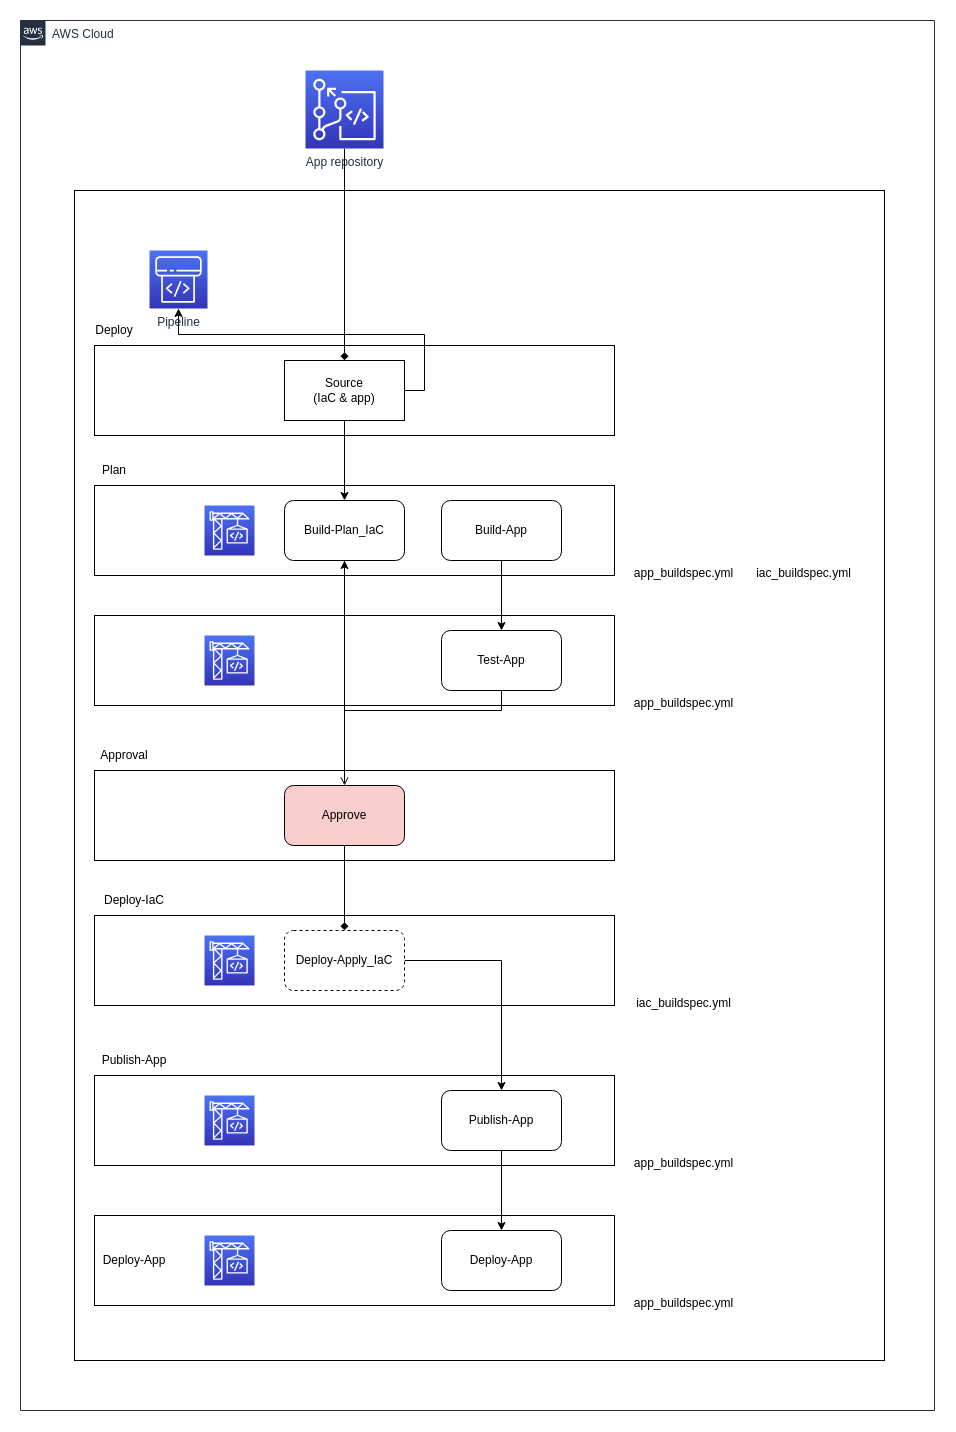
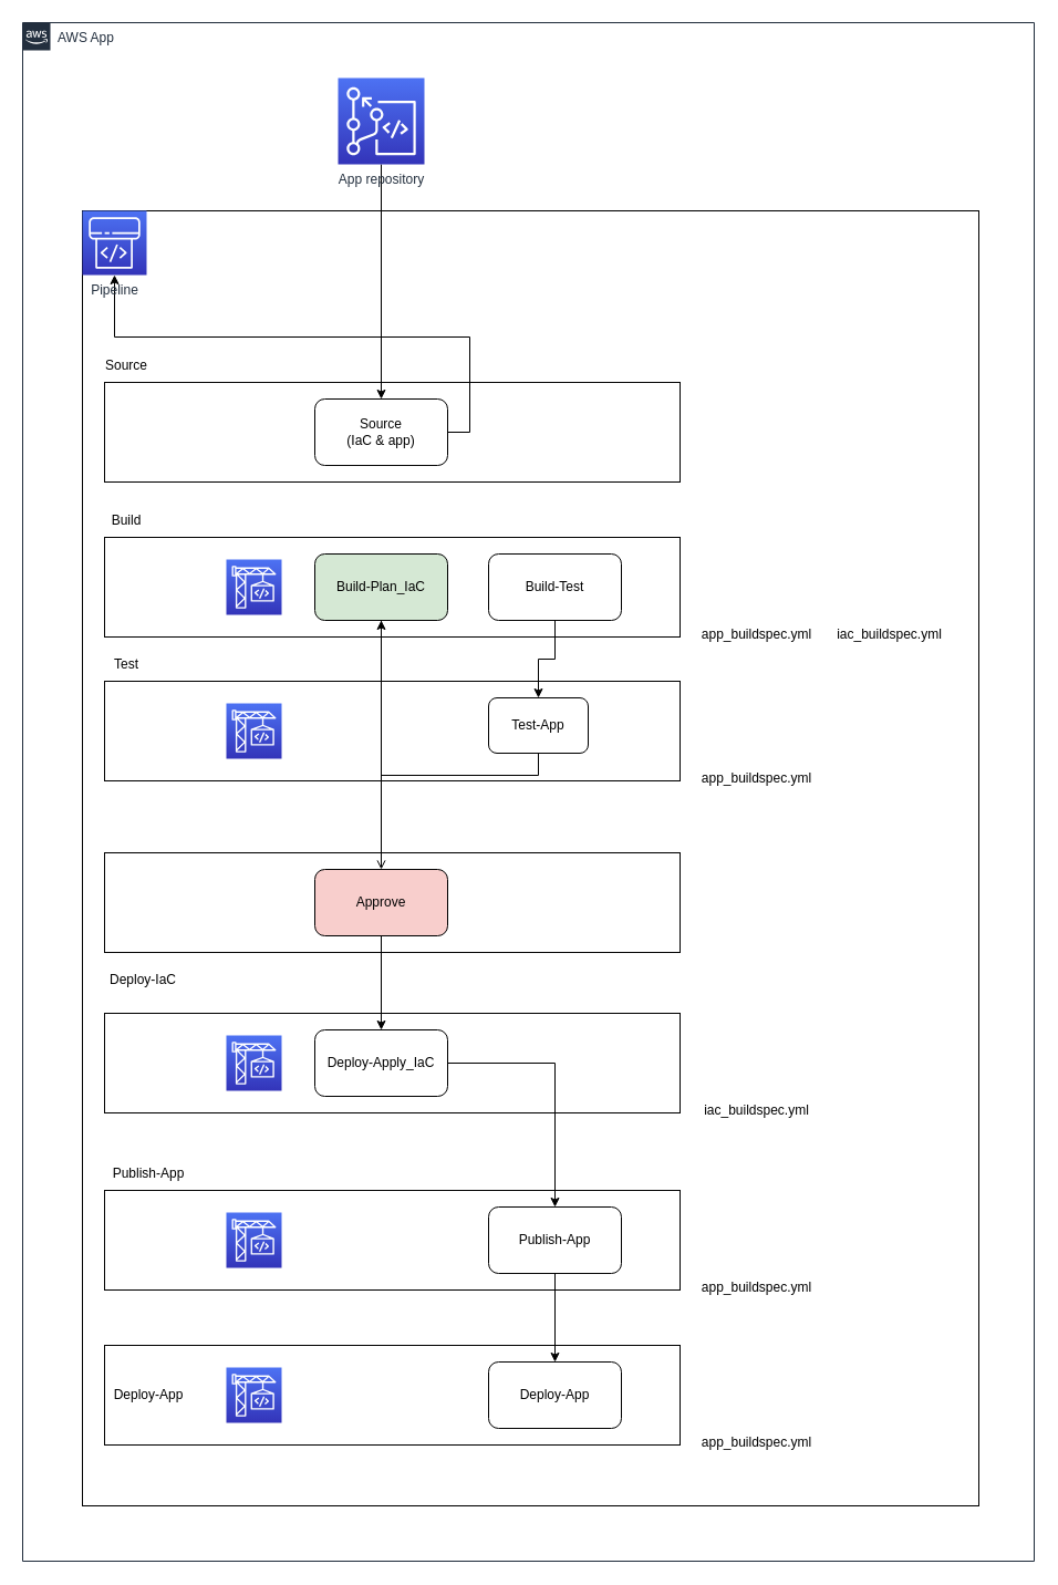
- <mxCell id="3" value="AWS Cloud" style="points=[[0,0],[0.25,0],[0.5,0],[0.75,0],[1,0],[1,0.25],[1,0.5],[1,0.75],[1,1],[0.75,1],[0.5,1],[0.25,1],[0,1],[0,0.75],[0,0.5],[0,0.25]];outlineConnect=0;gradientColor=none;html=1;whiteSpace=wrap;fontSize=12;fontStyle=0;shape=mxgraph.aws4.group;grIcon=mxgraph.aws4.group_aws_cloud_alt;strokeColor=#232F3E;fillColor=none;verticalAlign=top;align=left;spacingLeft=30;fontColor=#232F3E;dashed=0;" parent="1" vertex="1"><mxGeometry x="20" y="20" width="914" height="1390" as="geometry" /></mxCell>
+ <mxCell id="3" value="AWS App" style="points=[[0,0],[0.25,0],[0.5,0],[0.75,0],[1,0],[1,0.25],[1,0.5],[1,0.75],[1,1],[0.75,1],[0.5,1],[0.25,1],[0,1],[0,0.75],[0,0.5],[0,0.25]];outlineConnect=0;gradientColor=none;html=1;whiteSpace=wrap;fontSize=12;fontStyle=0;shape=mxgraph.aws4.group;grIcon=mxgraph.aws4.group_aws_cloud_alt;strokeColor=#232F3E;fillColor=none;verticalAlign=top;align=left;spacingLeft=30;fontColor=#232F3E;dashed=0;" parent="1" vertex="1"><mxGeometry x="20" y="20" width="914" height="1390" as="geometry" /></mxCell>
- <mxCell id="35" value="Pipeline" style="sketch=0;points=[[0,0,0],[0.25,0,0],[0.5,0,0],[0.75,0,0],[1,0,0],[0,1,0],[0.25,1,0],[0.5,1,0],[0.75,1,0],[1,1,0],[0,0.25,0],[0,0.5,0],[0,0.75,0],[1,0.25,0],[1,0.5,0],[1,0.75,0]];outlineConnect=0;fontColor=#232F3E;gradientColor=#4D72F3;gradientDirection=north;fillColor=#3334B9;strokeColor=#ffffff;dashed=0;verticalLabelPosition=bottom;verticalAlign=top;align=center;html=1;fontSize=12;fontStyle=0;aspect=fixed;shape=mxgraph.aws4.resourceIcon;resIcon=mxgraph.aws4.codepipeline;" parent="1" vertex="1"><mxGeometry x="149" y="250" width="58" height="58" as="geometry" /></mxCell>
+ <mxCell id="35" value="Pipeline" style="sketch=0;points=[[0,0,0],[0.25,0,0],[0.5,0,0],[0.75,0,0],[1,0,0],[0,1,0],[0.25,1,0],[0.5,1,0],[0.75,1,0],[1,1,0],[0,0.25,0],[0,0.5,0],[0,0.75,0],[1,0.25,0],[1,0.5,0],[1,0.75,0]];outlineConnect=0;fontColor=#232F3E;gradientColor=#4D72F3;gradientDirection=north;fillColor=#3334B9;strokeColor=#ffffff;dashed=0;verticalLabelPosition=bottom;verticalAlign=top;align=center;html=1;fontSize=12;fontStyle=0;aspect=fixed;shape=mxgraph.aws4.resourceIcon;resIcon=mxgraph.aws4.codepipeline;" parent="1" vertex="1"><mxGeometry x="74" y="190" width="58" height="58" as="geometry" /></mxCell>
- <mxCell id="22" value="Deploy" style="text;html=1;strokeColor=none;fillColor=none;align=center;verticalAlign=middle;whiteSpace=wrap;rounded=0;" parent="1" vertex="1"><mxGeometry x="94" y="320" width="40" height="20" as="geometry" /></mxCell>
+ <mxCell id="22" value="Source" style="text;html=1;strokeColor=none;fillColor=none;align=center;verticalAlign=middle;whiteSpace=wrap;rounded=0;" parent="1" vertex="1"><mxGeometry x="94" y="320" width="40" height="20" as="geometry" /></mxCell>
- <mxCell id="47" style="edgeStyle=orthogonalEdgeStyle;rounded=0;orthogonalLoop=1;jettySize=auto;html=1;endArrow=diamond;" edge="1" parent="1" source="48" target="7"><mxGeometry relative="1" as="geometry" /></mxCell>
+ <mxCell id="47" style="edgeStyle=orthogonalEdgeStyle;rounded=0;orthogonalLoop=1;jettySize=auto;html=1;" edge="1" parent="1" source="48" target="7"><mxGeometry relative="1" as="geometry" /></mxCell>
- <mxCell id="7" value="&lt;div&gt;Source&lt;/div&gt;&lt;div&gt;(IaC &amp;amp; app)&lt;br&gt;&lt;/div&gt;" style="whiteSpace=wrap;html=1;rounded=0;" parent="1" vertex="1"><mxGeometry x="284" y="360" width="120" height="60" as="geometry" /></mxCell>
+ <mxCell id="7" value="&lt;div&gt;Source&lt;/div&gt;&lt;div&gt;(IaC &amp;amp; app)&lt;br&gt;&lt;/div&gt;" style="rounded=1;whiteSpace=wrap;html=1;" parent="1" vertex="1"><mxGeometry x="284" y="360" width="120" height="60" as="geometry" /></mxCell>
- <mxCell id="6" style="edgeStyle=orthogonalEdgeStyle;rounded=0;orthogonalLoop=1;jettySize=auto;html=1;" parent="1" source="7" target="9" edge="1"><mxGeometry relative="1" as="geometry" /></mxCell>
- <mxCell id="18" value="Plan" style="text;html=1;strokeColor=none;fillColor=none;align=center;verticalAlign=middle;whiteSpace=wrap;rounded=0;" parent="1" vertex="1"><mxGeometry x="94" y="460" width="40" height="20" as="geometry" /></mxCell>
+ <mxCell id="18" value="Build" style="text;html=1;strokeColor=none;fillColor=none;align=center;verticalAlign=middle;whiteSpace=wrap;rounded=0;" parent="1" vertex="1"><mxGeometry x="94" y="460" width="40" height="20" as="geometry" /></mxCell>
- <mxCell id="9" value="Build-Plan_IaC" style="rounded=1;whiteSpace=wrap;html=1;" parent="1" vertex="1"><mxGeometry x="284" y="500" width="120" height="60" as="geometry" /></mxCell>
+ <mxCell id="9" value="Build-Plan_IaC" style="rounded=1;whiteSpace=wrap;html=1;fillColor=#d5e8d4;" parent="1" vertex="1"><mxGeometry x="284" y="500" width="120" height="60" as="geometry" /></mxCell>
- <mxCell id="15" value="Build-App" style="rounded=1;whiteSpace=wrap;html=1;" parent="1" vertex="1"><mxGeometry x="441" y="500" width="120" height="60" as="geometry" /></mxCell>
+ <mxCell id="15" value="Build-Test" style="rounded=1;whiteSpace=wrap;html=1;" parent="1" vertex="1"><mxGeometry x="441" y="500" width="120" height="60" as="geometry" /></mxCell>
+ <mxCell id="19" value="Test" style="text;html=1;strokeColor=none;fillColor=none;align=center;verticalAlign=middle;whiteSpace=wrap;rounded=0;" parent="1" vertex="1"><mxGeometry x="94" y="590" width="40" height="20" as="geometry" /></mxCell>
- <mxCell id="17" value="Test-App" style="rounded=1;whiteSpace=wrap;html=1;" parent="1" vertex="1"><mxGeometry x="441" y="630" width="120" height="60" as="geometry" /></mxCell>
+ <mxCell id="17" value="Test-App" style="rounded=1;whiteSpace=wrap;html=1;" parent="1" vertex="1"><mxGeometry x="441" y="630" width="90" height="50" as="geometry" /></mxCell>
- <mxCell id="20" value="Approval" style="text;html=1;strokeColor=none;fillColor=none;align=center;verticalAlign=middle;whiteSpace=wrap;rounded=0;" parent="1" vertex="1"><mxGeometry x="104" y="745" width="40" height="20" as="geometry" /></mxCell>
- <mxCell id="37" value="Deploy-IaC" style="text;html=1;strokeColor=none;fillColor=none;align=center;verticalAlign=middle;whiteSpace=wrap;rounded=0;" vertex="1" parent="1"><mxGeometry x="94" y="890" width="80" height="20" as="geometry" /></mxCell>
+ <mxCell id="37" value="Deploy-IaC" style="text;html=1;strokeColor=none;fillColor=none;align=center;verticalAlign=middle;whiteSpace=wrap;rounded=0;" vertex="1" parent="1"><mxGeometry x="89" y="875" width="80" height="20" as="geometry" /></mxCell>
- <mxCell id="10" style="edgeStyle=orthogonalEdgeStyle;rounded=0;orthogonalLoop=1;jettySize=auto;html=1;endArrow=diamond;" edge="1" parent="1" source="11" target="13"><mxGeometry relative="1" as="geometry" /></mxCell>
+ <mxCell id="10" style="edgeStyle=orthogonalEdgeStyle;rounded=0;orthogonalLoop=1;jettySize=auto;html=1;" edge="1" parent="1" source="11" target="13"><mxGeometry relative="1" as="geometry" /></mxCell>
- <mxCell id="13" value="Deploy-Apply_IaC" style="rounded=1;whiteSpace=wrap;html=1;dashed=1;" parent="1" vertex="1"><mxGeometry x="284" y="930" width="120" height="60" as="geometry" /></mxCell>
+ <mxCell id="13" value="Deploy-Apply_IaC" style="rounded=1;whiteSpace=wrap;html=1;" parent="1" vertex="1"><mxGeometry x="284" y="930" width="120" height="60" as="geometry" /></mxCell>
